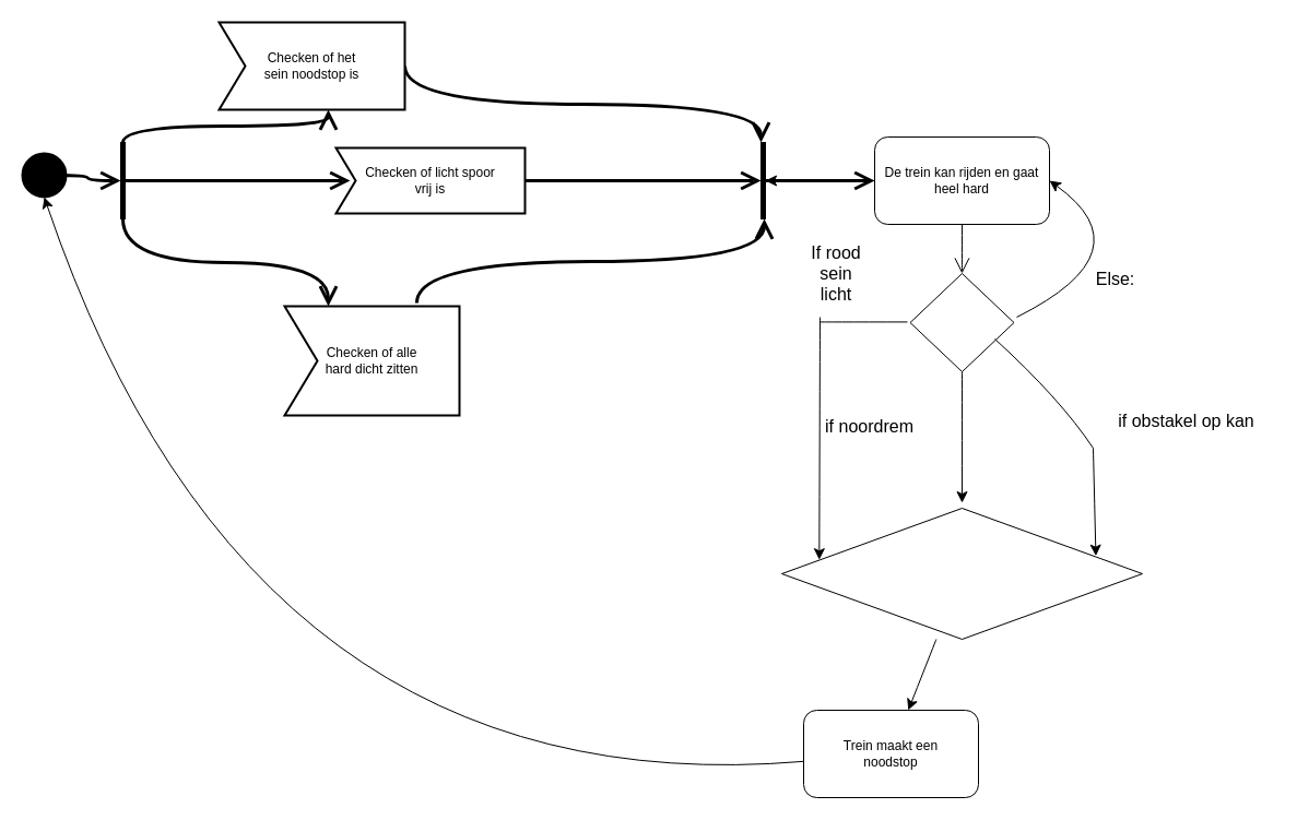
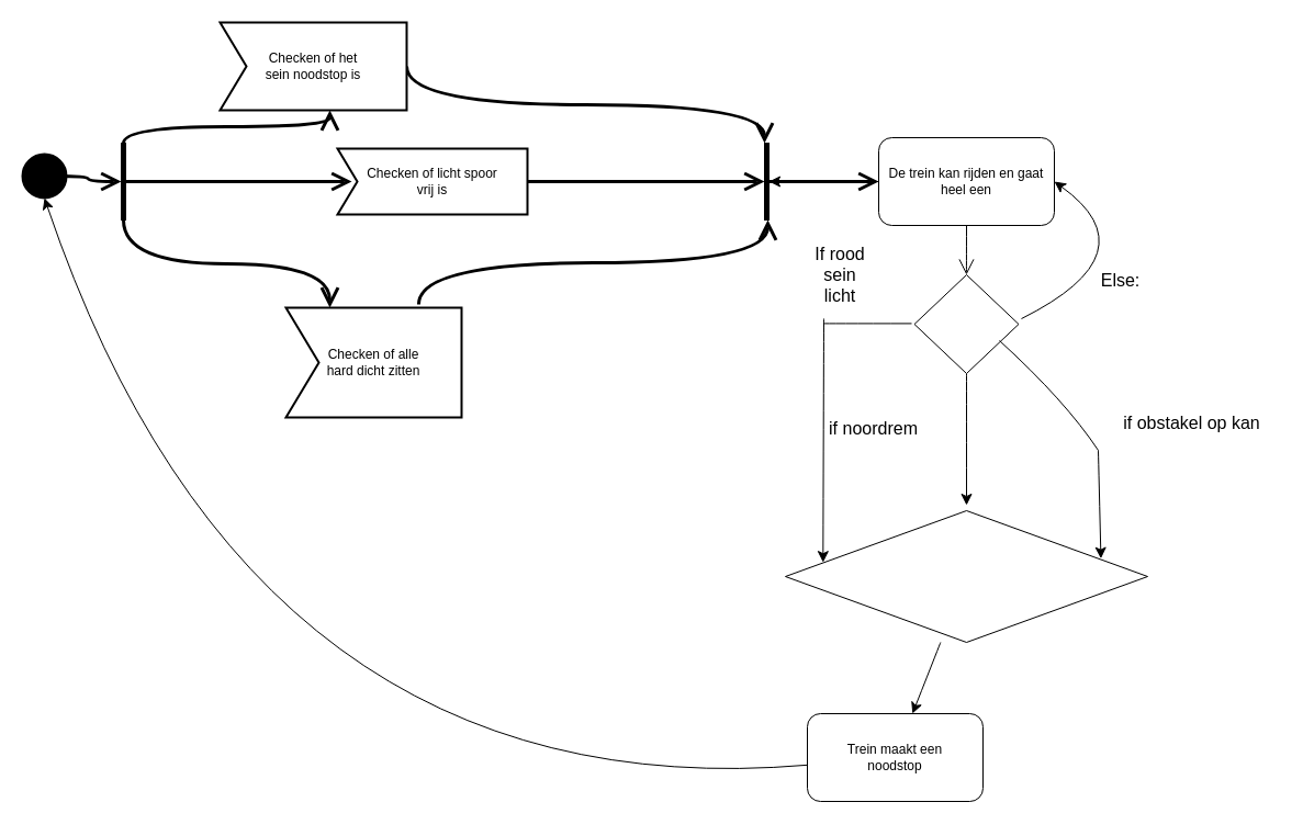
- <mxCell id="14" value="De trein kan rijden en gaat heel hard" style="shape=rect;html=1;rounded=1;whiteSpace=wrap;align=center;" vertex="1" parent="1"><mxGeometry x="800" y="125" width="160" height="80" as="geometry" /></mxCell>
+ <mxCell id="14" value="De trein kan rijden en gaat heel een" style="shape=rect;html=1;rounded=1;whiteSpace=wrap;align=center;" vertex="1" parent="1"><mxGeometry x="800" y="125" width="160" height="80" as="geometry" /></mxCell>
